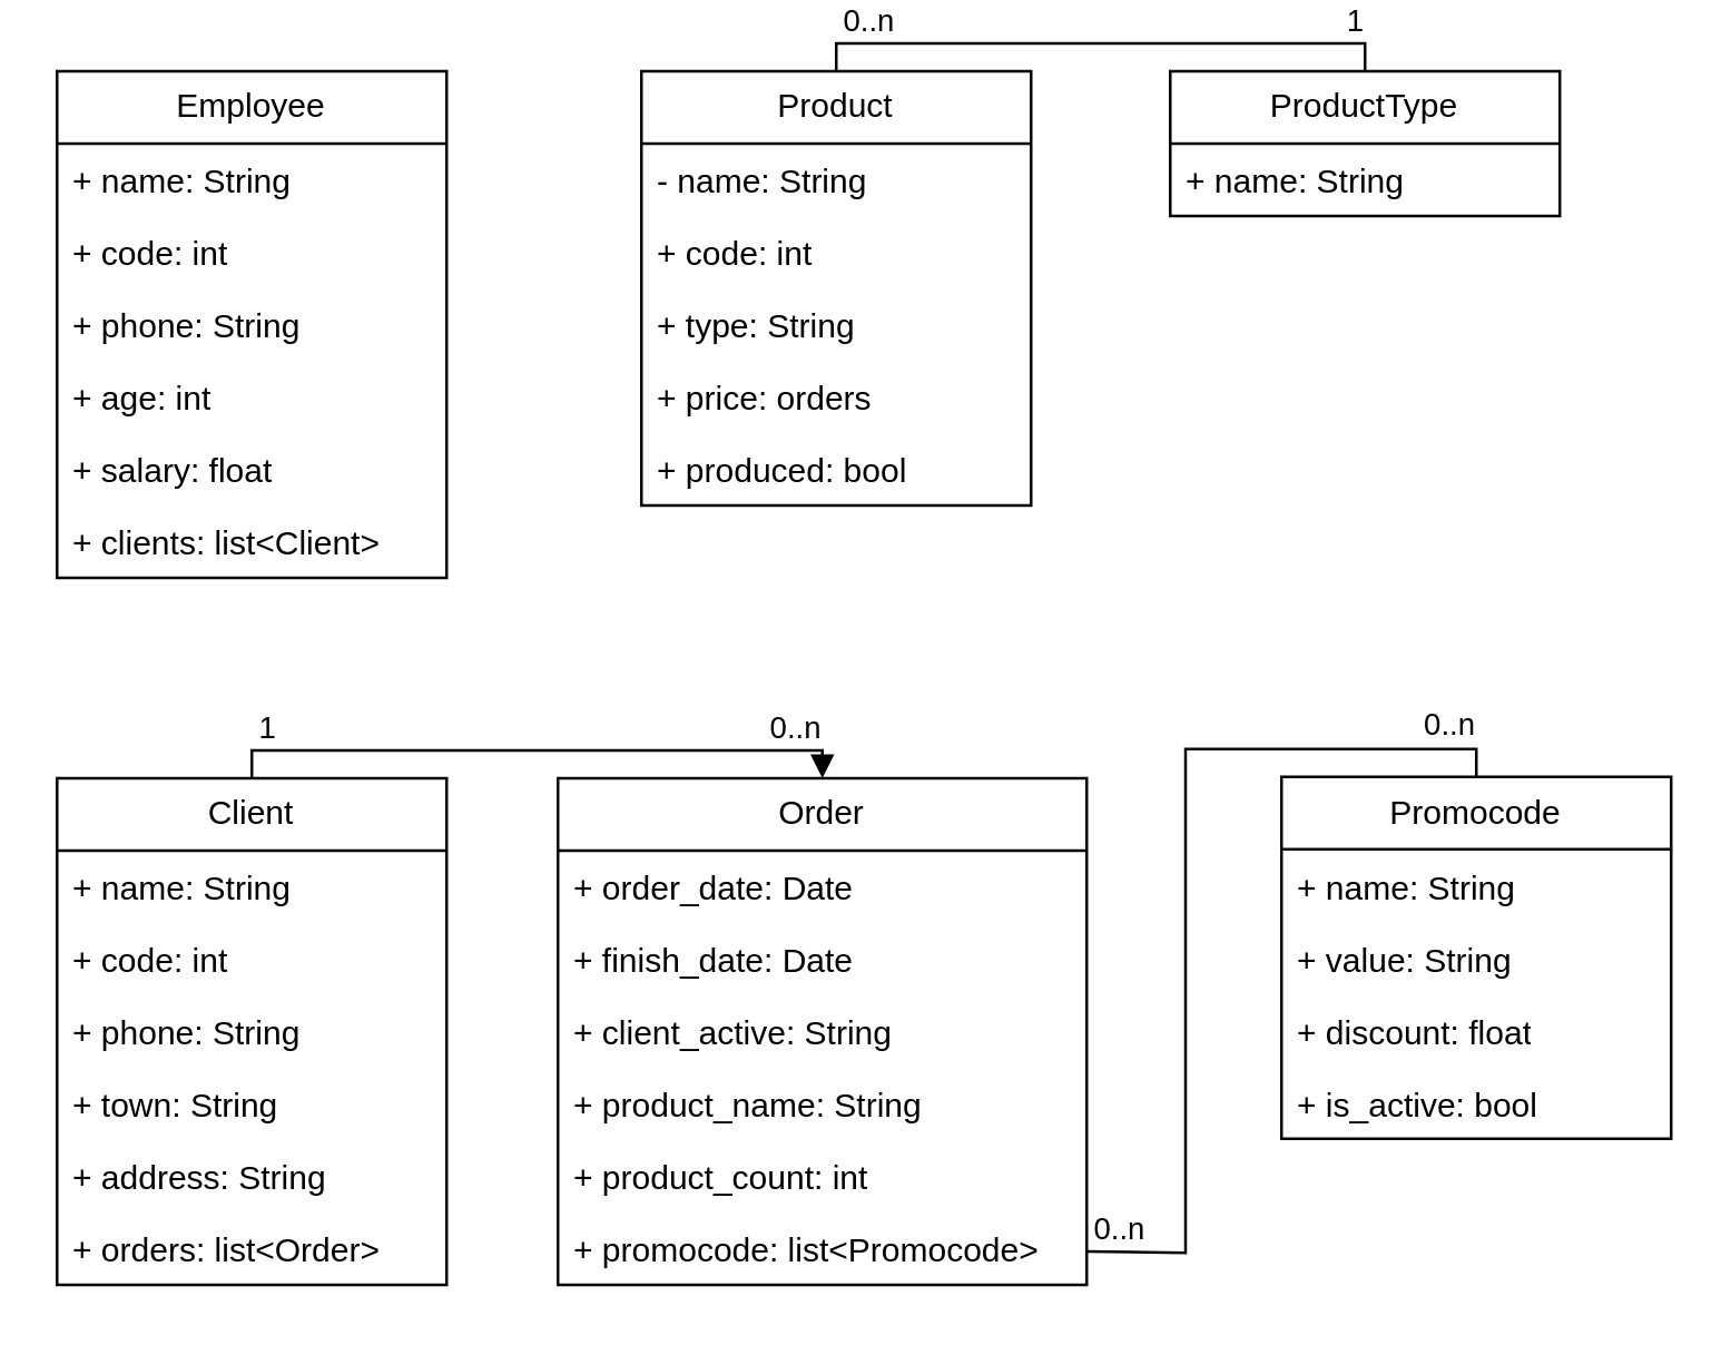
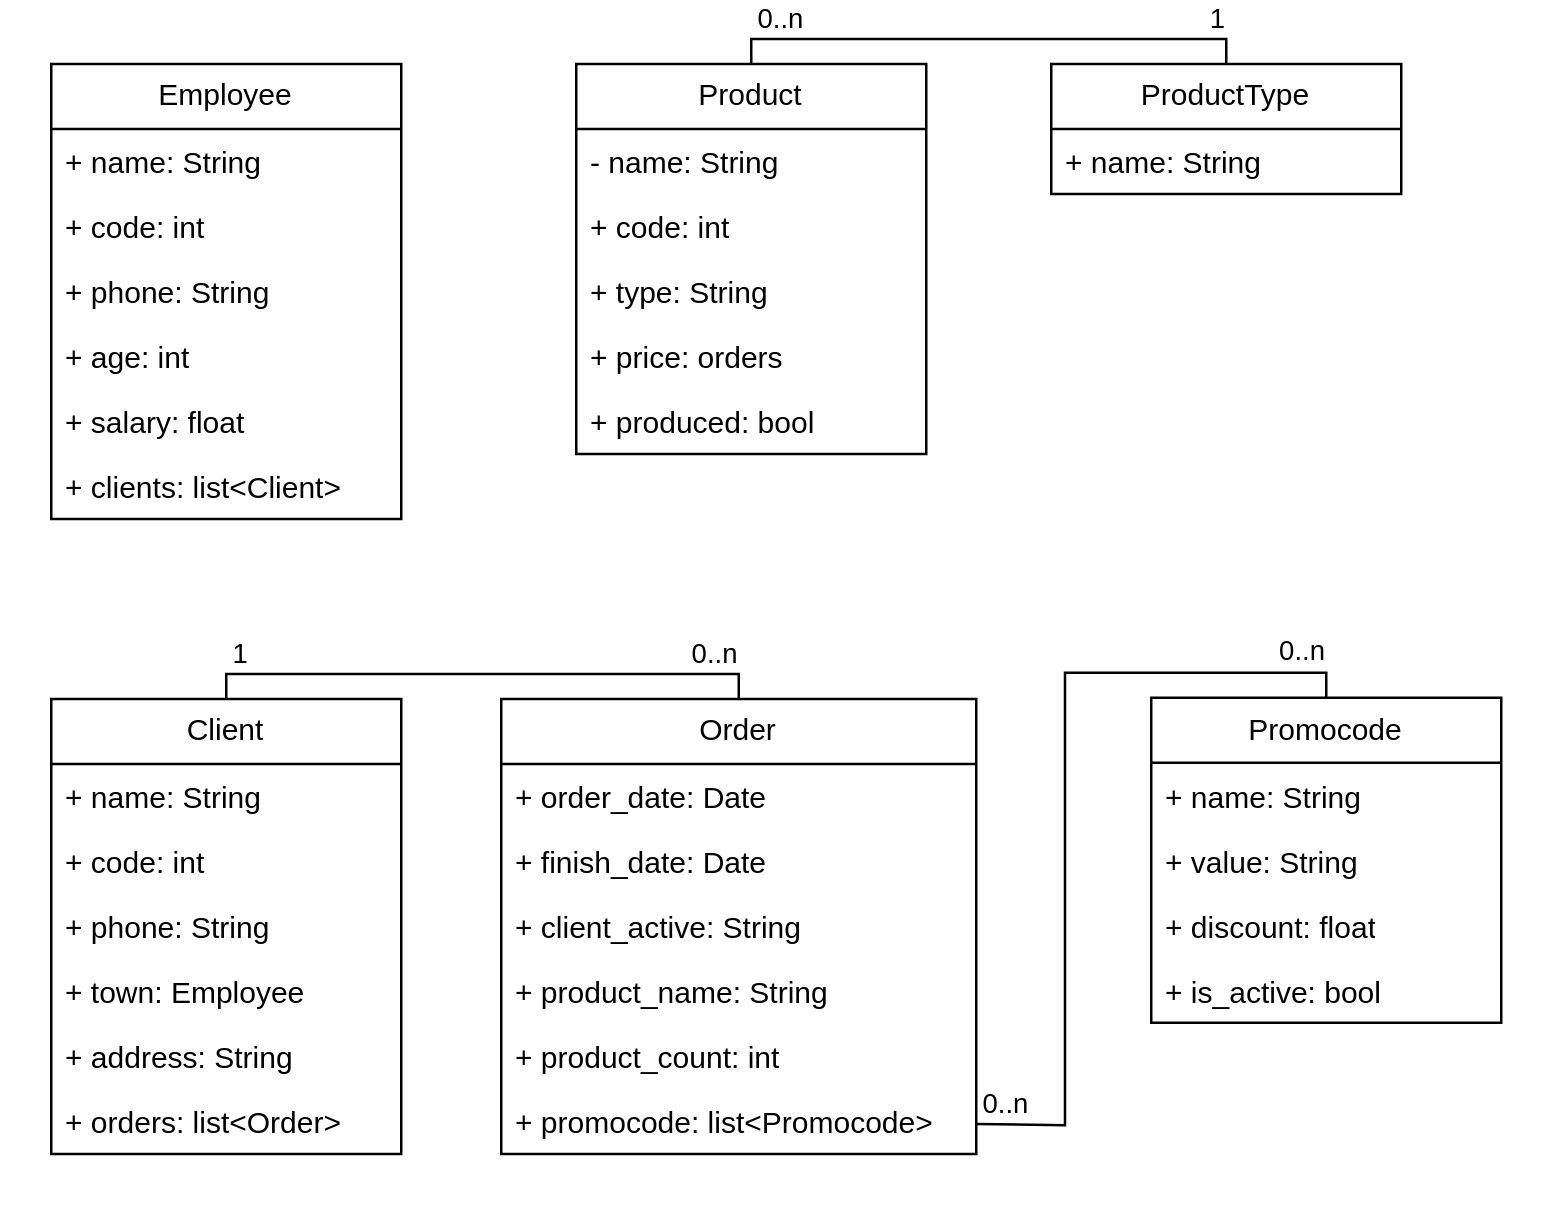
- <mxCell id="36" value="" style="endArrow=block;html=1;edgeStyle=orthogonalEdgeStyle;rounded=0;exitX=0.5;exitY=0;exitDx=0;exitDy=0;entryX=0.5;entryY=0;entryDx=0;entryDy=0;" parent="1" source="17" target="24" edge="1"><mxGeometry relative="1" as="geometry"><mxPoint x="160" y="264" as="sourcePoint" /><mxPoint x="320" y="264" as="targetPoint" /></mxGeometry></mxCell>
+ <mxCell id="36" value="" style="endArrow=none;html=1;edgeStyle=orthogonalEdgeStyle;rounded=0;exitX=0.5;exitY=0;exitDx=0;exitDy=0;entryX=0.5;entryY=0;entryDx=0;entryDy=0;" parent="1" source="17" target="24" edge="1"><mxGeometry relative="1" as="geometry"><mxPoint x="160" y="264" as="sourcePoint" /><mxPoint x="320" y="264" as="targetPoint" /></mxGeometry></mxCell>
- <mxCell id="21" value="+ town: String" style="text;strokeColor=none;fillColor=none;align=left;verticalAlign=top;spacingLeft=4;spacingRight=4;overflow=hidden;rotatable=0;points=[[0,0.5],[1,0.5]];portConstraint=eastwest;whiteSpace=wrap;html=1;" parent="17" vertex="1"><mxGeometry y="104" width="140" height="26" as="geometry" /></mxCell>
+ <mxCell id="21" value="+ town: Employee" style="text;strokeColor=none;fillColor=none;align=left;verticalAlign=top;spacingLeft=4;spacingRight=4;overflow=hidden;rotatable=0;points=[[0,0.5],[1,0.5]];portConstraint=eastwest;whiteSpace=wrap;html=1;" parent="17" vertex="1"><mxGeometry y="104" width="140" height="26" as="geometry" /></mxCell>
